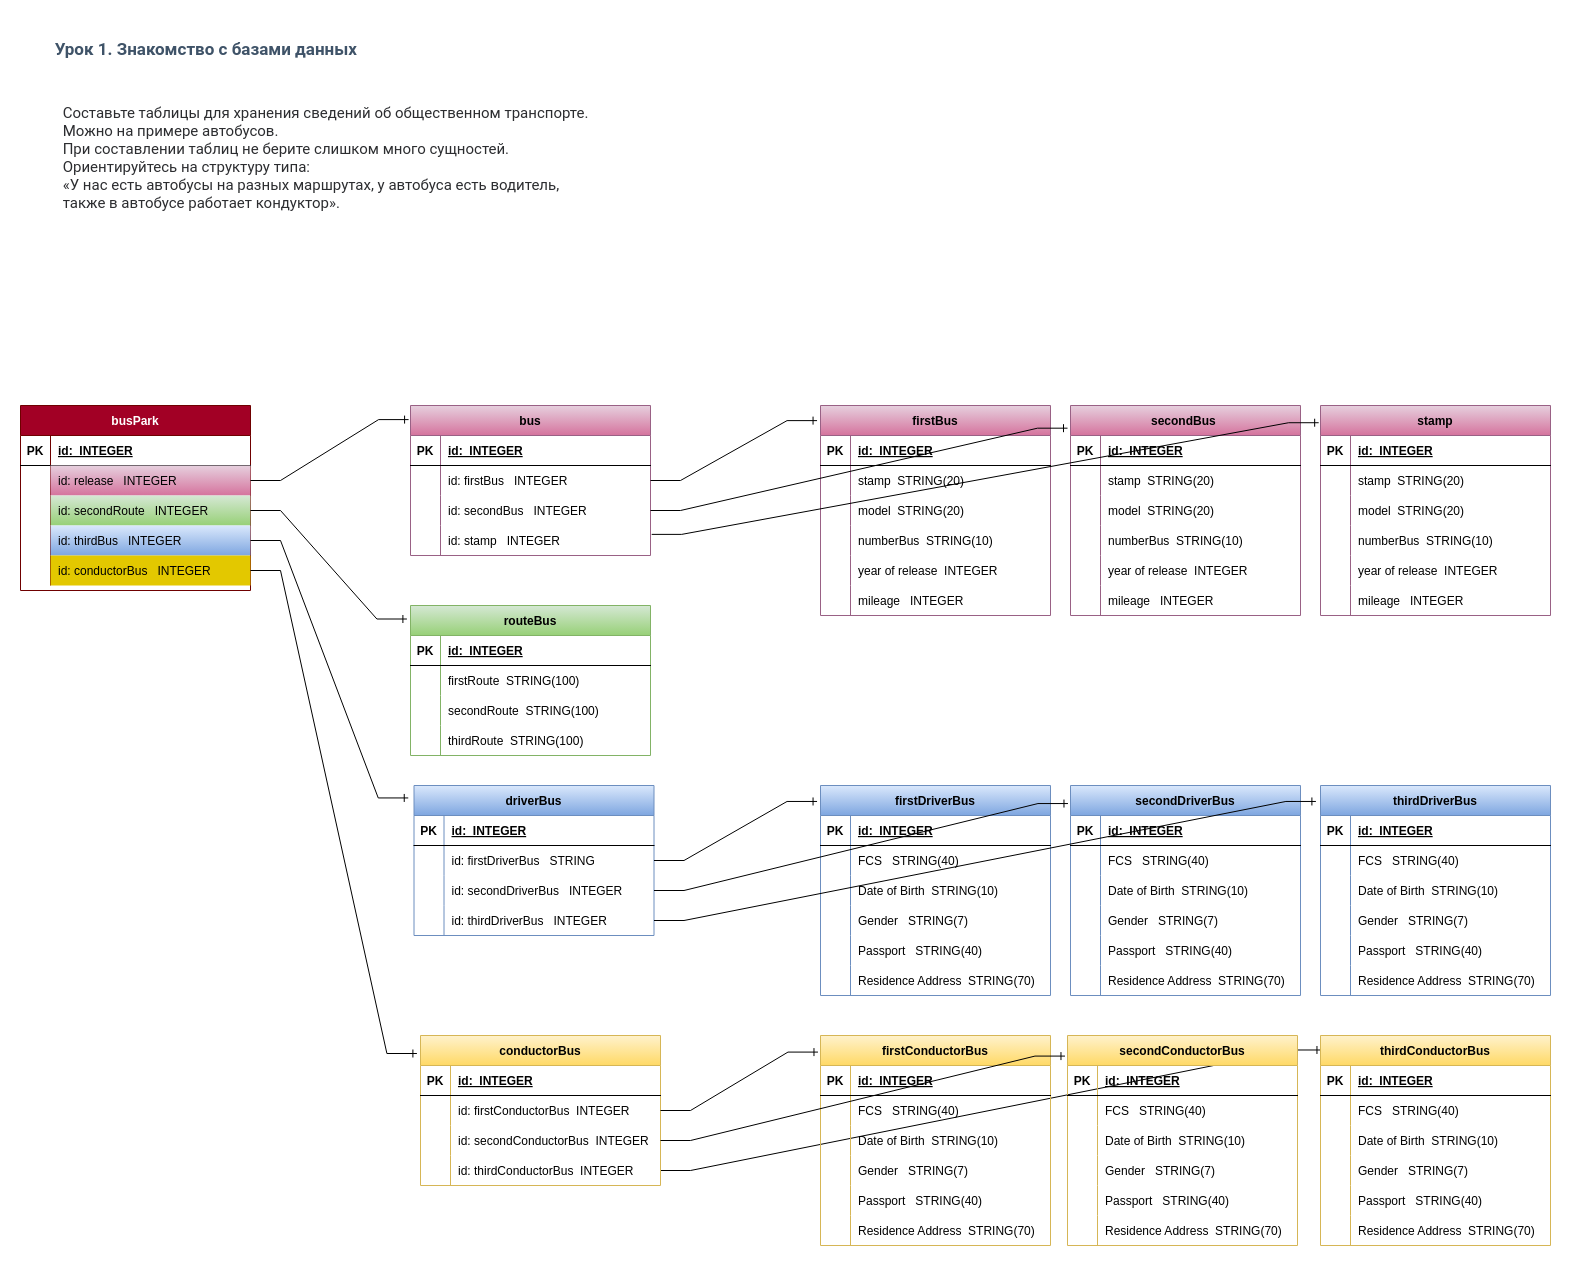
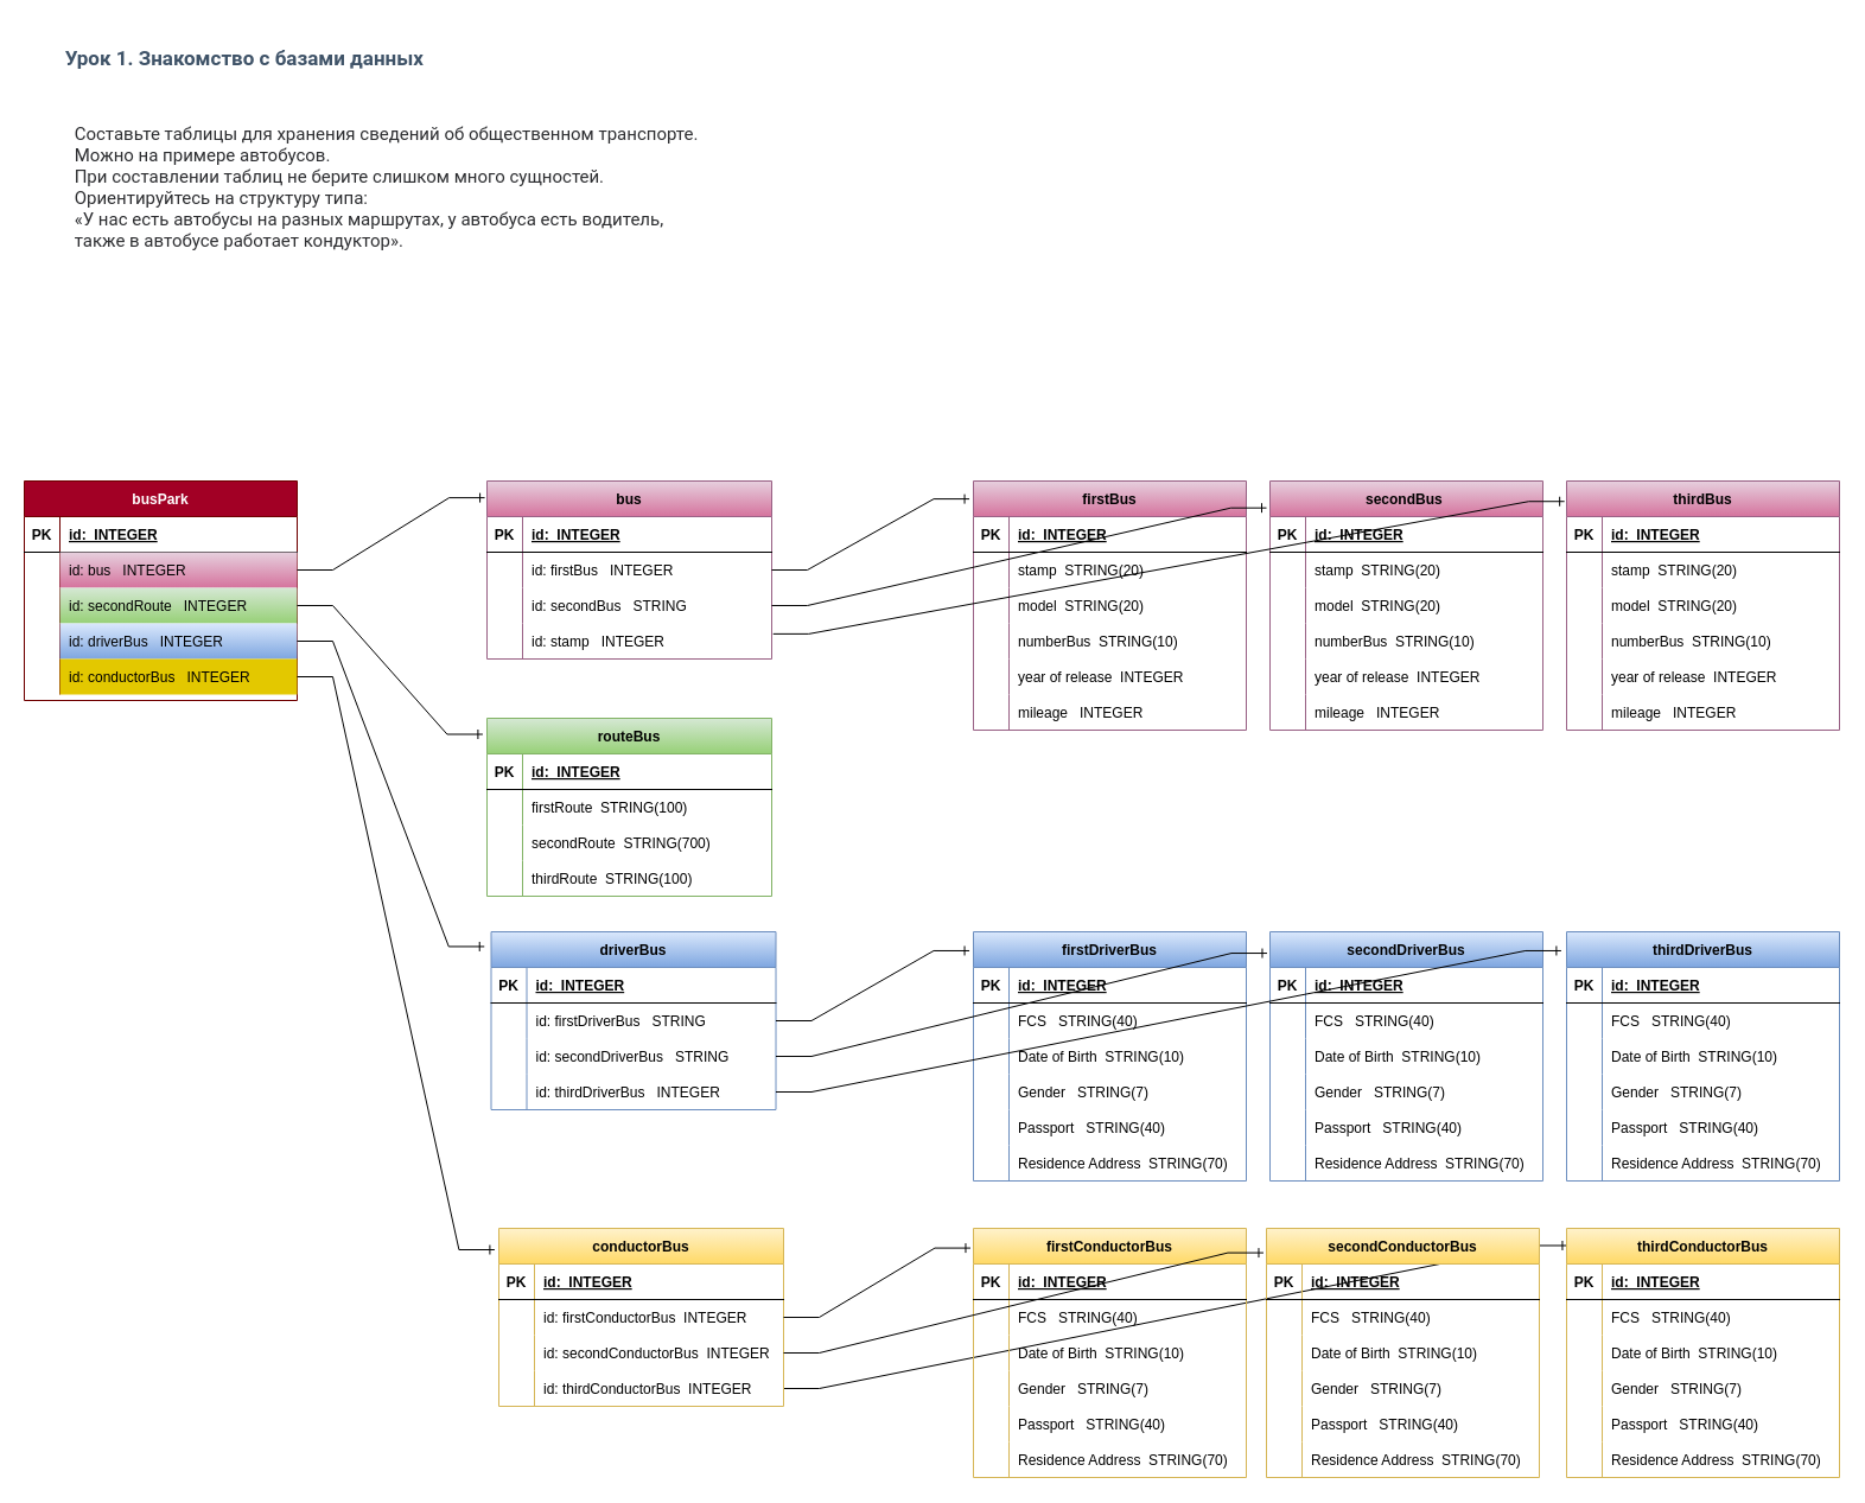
- <mxCell id="233" value="stamp" style="shape=table;startSize=30;container=1;collapsible=1;childLayout=tableLayout;fixedRows=1;rowLines=0;fontStyle=1;align=center;resizeLast=1;fillColor=#e6d0de;strokeColor=#996185;gradientColor=#d5739d;" parent="1" vertex="1"><mxGeometry x="1320" y="405" width="230" height="210" as="geometry" /></mxCell>
+ <mxCell id="233" value="thirdBus" style="shape=table;startSize=30;container=1;collapsible=1;childLayout=tableLayout;fixedRows=1;rowLines=0;fontStyle=1;align=center;resizeLast=1;fillColor=#e6d0de;strokeColor=#996185;gradientColor=#d5739d;" parent="1" vertex="1"><mxGeometry x="1320" y="405" width="230" height="210" as="geometry" /></mxCell>
- <mxCell id="9" value="id: release   INTEGER" style="shape=partialRectangle;connectable=0;fillColor=#e6d0de;top=0;left=0;bottom=0;right=0;align=left;spacingLeft=6;overflow=hidden;strokeColor=#996185;gradientColor=#d5739d;" parent="7" vertex="1"><mxGeometry x="30" width="200" height="30" as="geometry"><mxRectangle width="200" height="30" as="alternateBounds" /></mxGeometry></mxCell>
+ <mxCell id="9" value="id: bus   INTEGER" style="shape=partialRectangle;connectable=0;fillColor=#e6d0de;top=0;left=0;bottom=0;right=0;align=left;spacingLeft=6;overflow=hidden;strokeColor=#996185;gradientColor=#d5739d;" parent="7" vertex="1"><mxGeometry x="30" width="200" height="30" as="geometry"><mxRectangle width="200" height="30" as="alternateBounds" /></mxGeometry></mxCell>
- <mxCell id="190" value="id: secondBus   INTEGER" style="shape=partialRectangle;connectable=0;fillColor=none;top=0;left=0;bottom=0;right=0;align=left;spacingLeft=6;overflow=hidden;" parent="188" vertex="1"><mxGeometry x="30" width="210" height="30" as="geometry"><mxRectangle width="210" height="30" as="alternateBounds" /></mxGeometry></mxCell>
+ <mxCell id="190" value="id: secondBus   STRING" style="shape=partialRectangle;connectable=0;fillColor=none;top=0;left=0;bottom=0;right=0;align=left;spacingLeft=6;overflow=hidden;" parent="188" vertex="1"><mxGeometry x="30" width="210" height="30" as="geometry"><mxRectangle width="210" height="30" as="alternateBounds" /></mxGeometry></mxCell>
- <mxCell id="15" value="id: thirdBus   INTEGER" style="shape=partialRectangle;connectable=0;fillColor=#dae8fc;top=0;left=0;bottom=0;right=0;align=left;spacingLeft=6;overflow=hidden;strokeColor=#6c8ebf;gradientColor=#7ea6e0;" parent="13" vertex="1"><mxGeometry x="30" width="200" height="30" as="geometry"><mxRectangle width="200" height="30" as="alternateBounds" /></mxGeometry></mxCell>
+ <mxCell id="15" value="id: driverBus   INTEGER" style="shape=partialRectangle;connectable=0;fillColor=#dae8fc;top=0;left=0;bottom=0;right=0;align=left;spacingLeft=6;overflow=hidden;strokeColor=#6c8ebf;gradientColor=#7ea6e0;" parent="13" vertex="1"><mxGeometry x="30" width="200" height="30" as="geometry"><mxRectangle width="200" height="30" as="alternateBounds" /></mxGeometry></mxCell>
- <mxCell id="29" value="secondRoute  STRING(100)" style="shape=partialRectangle;connectable=0;fillColor=none;top=0;left=0;bottom=0;right=0;align=left;spacingLeft=6;overflow=hidden;" parent="27" vertex="1"><mxGeometry x="30" width="210" height="30" as="geometry"><mxRectangle width="210" height="30" as="alternateBounds" /></mxGeometry></mxCell>
+ <mxCell id="29" value="secondRoute  STRING(700)" style="shape=partialRectangle;connectable=0;fillColor=none;top=0;left=0;bottom=0;right=0;align=left;spacingLeft=6;overflow=hidden;" parent="27" vertex="1"><mxGeometry x="30" width="210" height="30" as="geometry"><mxRectangle width="210" height="30" as="alternateBounds" /></mxGeometry></mxCell>
- <mxCell id="43" value="id: secondDriverBus   INTEGER" style="shape=partialRectangle;connectable=0;fillColor=none;top=0;left=0;bottom=0;right=0;align=left;spacingLeft=6;overflow=hidden;" parent="41" vertex="1"><mxGeometry x="30" width="210" height="30" as="geometry"><mxRectangle width="210" height="30" as="alternateBounds" /></mxGeometry></mxCell>
+ <mxCell id="43" value="id: secondDriverBus   STRING" style="shape=partialRectangle;connectable=0;fillColor=none;top=0;left=0;bottom=0;right=0;align=left;spacingLeft=6;overflow=hidden;" parent="41" vertex="1"><mxGeometry x="30" width="210" height="30" as="geometry"><mxRectangle width="210" height="30" as="alternateBounds" /></mxGeometry></mxCell>
